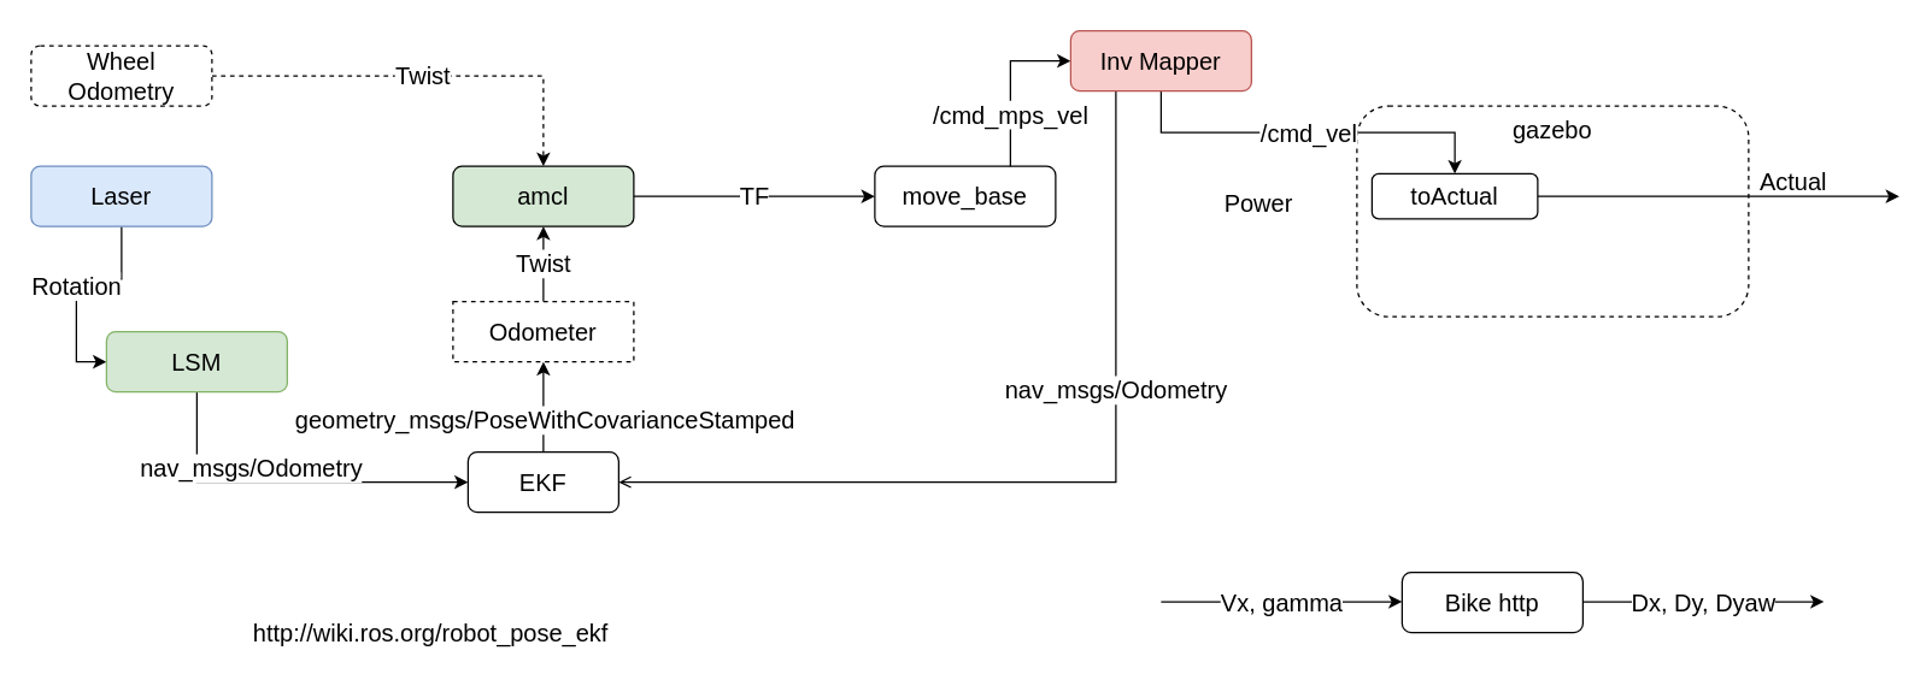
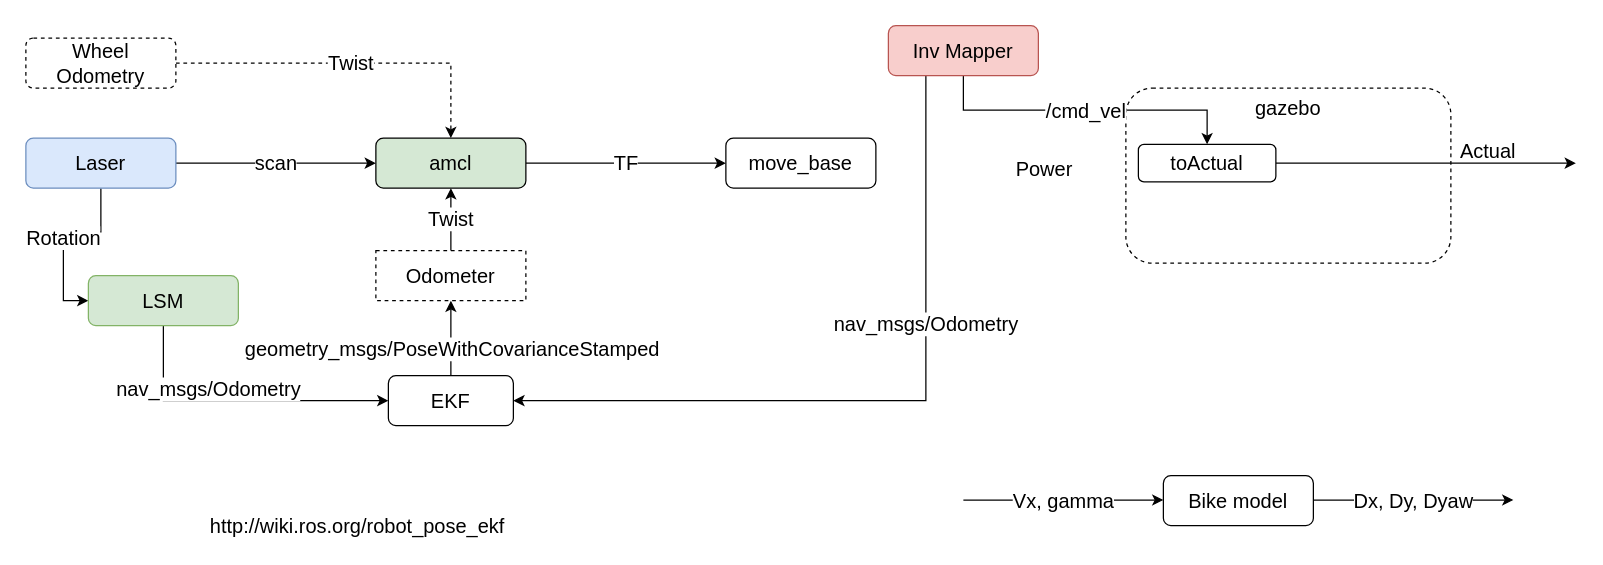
- <mxCell id="22" value="/cmd_mps_vel" style="edgeStyle=orthogonalEdgeStyle;rounded=0;orthogonalLoop=1;jettySize=auto;html=1;exitX=0.75;exitY=0;exitDx=0;exitDy=0;fontSize=16;" edge="1" parent="1" source="2" target="30"><mxGeometry x="-0.375" relative="1" as="geometry"><mxPoint x="560" y="240" as="targetPoint" /><mxPoint x="330" y="400" as="sourcePoint" /><Array as="points"><mxPoint x="670" y="40" /></Array><mxPoint as="offset" /></mxGeometry></mxCell>
+ <mxCell id="10" value="scan" style="edgeStyle=orthogonalEdgeStyle;rounded=0;orthogonalLoop=1;jettySize=auto;html=1;exitX=1;exitY=0.5;exitDx=0;exitDy=0;fontSize=16;" edge="1" parent="1" source="12" target="9"><mxGeometry relative="1" as="geometry" /></mxCell>
- <mxCell id="25" style="edgeStyle=orthogonalEdgeStyle;rounded=0;orthogonalLoop=1;jettySize=auto;html=1;exitX=0.25;exitY=1;exitDx=0;exitDy=0;fontSize=16;endArrow=open;" edge="1" parent="1" source="30" target="29"><mxGeometry relative="1" as="geometry"><mxPoint x="660" y="240" as="sourcePoint" /><Array as="points"><mxPoint x="740" y="320" /></Array></mxGeometry></mxCell>
+ <mxCell id="25" style="edgeStyle=orthogonalEdgeStyle;rounded=0;orthogonalLoop=1;jettySize=auto;html=1;exitX=0.25;exitY=1;exitDx=0;exitDy=0;fontSize=16;" edge="1" parent="1" source="30" target="29"><mxGeometry relative="1" as="geometry"><mxPoint x="660" y="240" as="sourcePoint" /><Array as="points"><mxPoint x="740" y="320" /></Array></mxGeometry></mxCell>
- <mxCell id="18" value="Bike http" style="rounded=1;whiteSpace=wrap;html=1;fontSize=16;" vertex="1" parent="1"><mxGeometry x="930" y="380" width="120" height="40" as="geometry" /></mxCell>
+ <mxCell id="18" value="Bike model" style="rounded=1;whiteSpace=wrap;html=1;fontSize=16;" vertex="1" parent="1"><mxGeometry x="930" y="380" width="120" height="40" as="geometry" /></mxCell>
